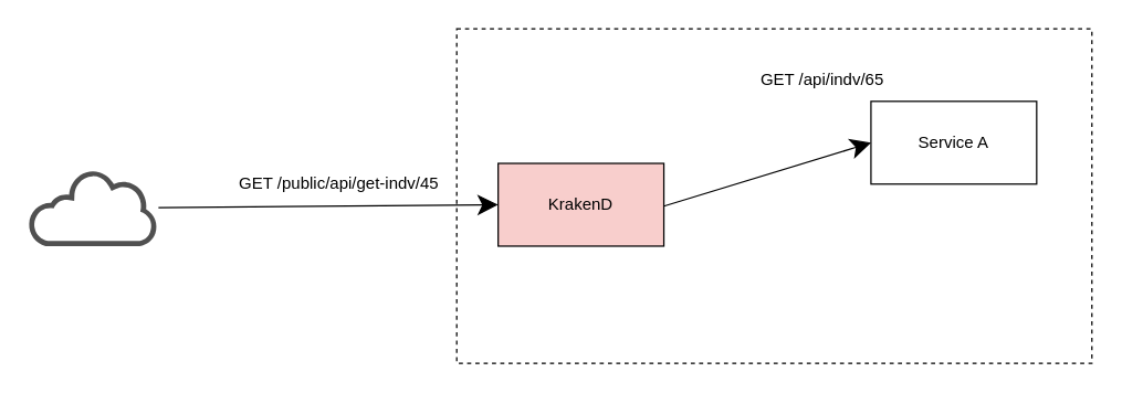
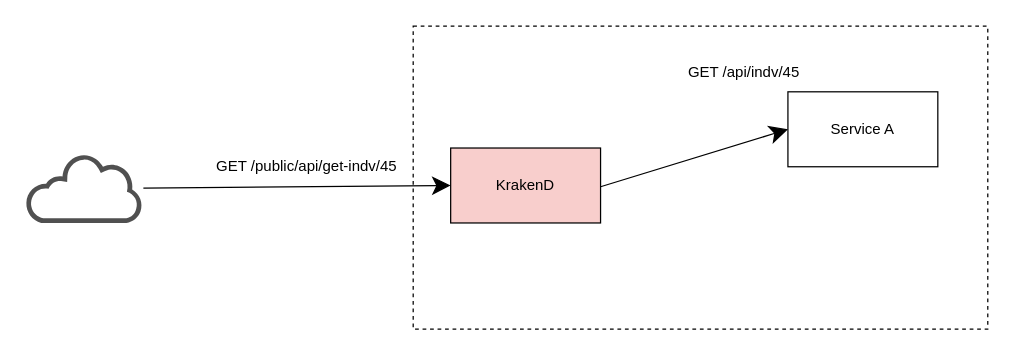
- <mxCell id="9" value="GET /api/indv/65" style="text;html=1;strokeColor=none;fillColor=none;align=center;verticalAlign=middle;whiteSpace=wrap;rounded=0;" vertex="1" parent="1"><mxGeometry x="510" y="43" width="170" height="30" as="geometry" /></mxCell>
+ <mxCell id="9" value="GET /api/indv/45" style="text;html=1;strokeColor=none;fillColor=none;align=center;verticalAlign=middle;whiteSpace=wrap;rounded=0;" vertex="1" parent="1"><mxGeometry x="510" y="43" width="170" height="30" as="geometry" /></mxCell>
